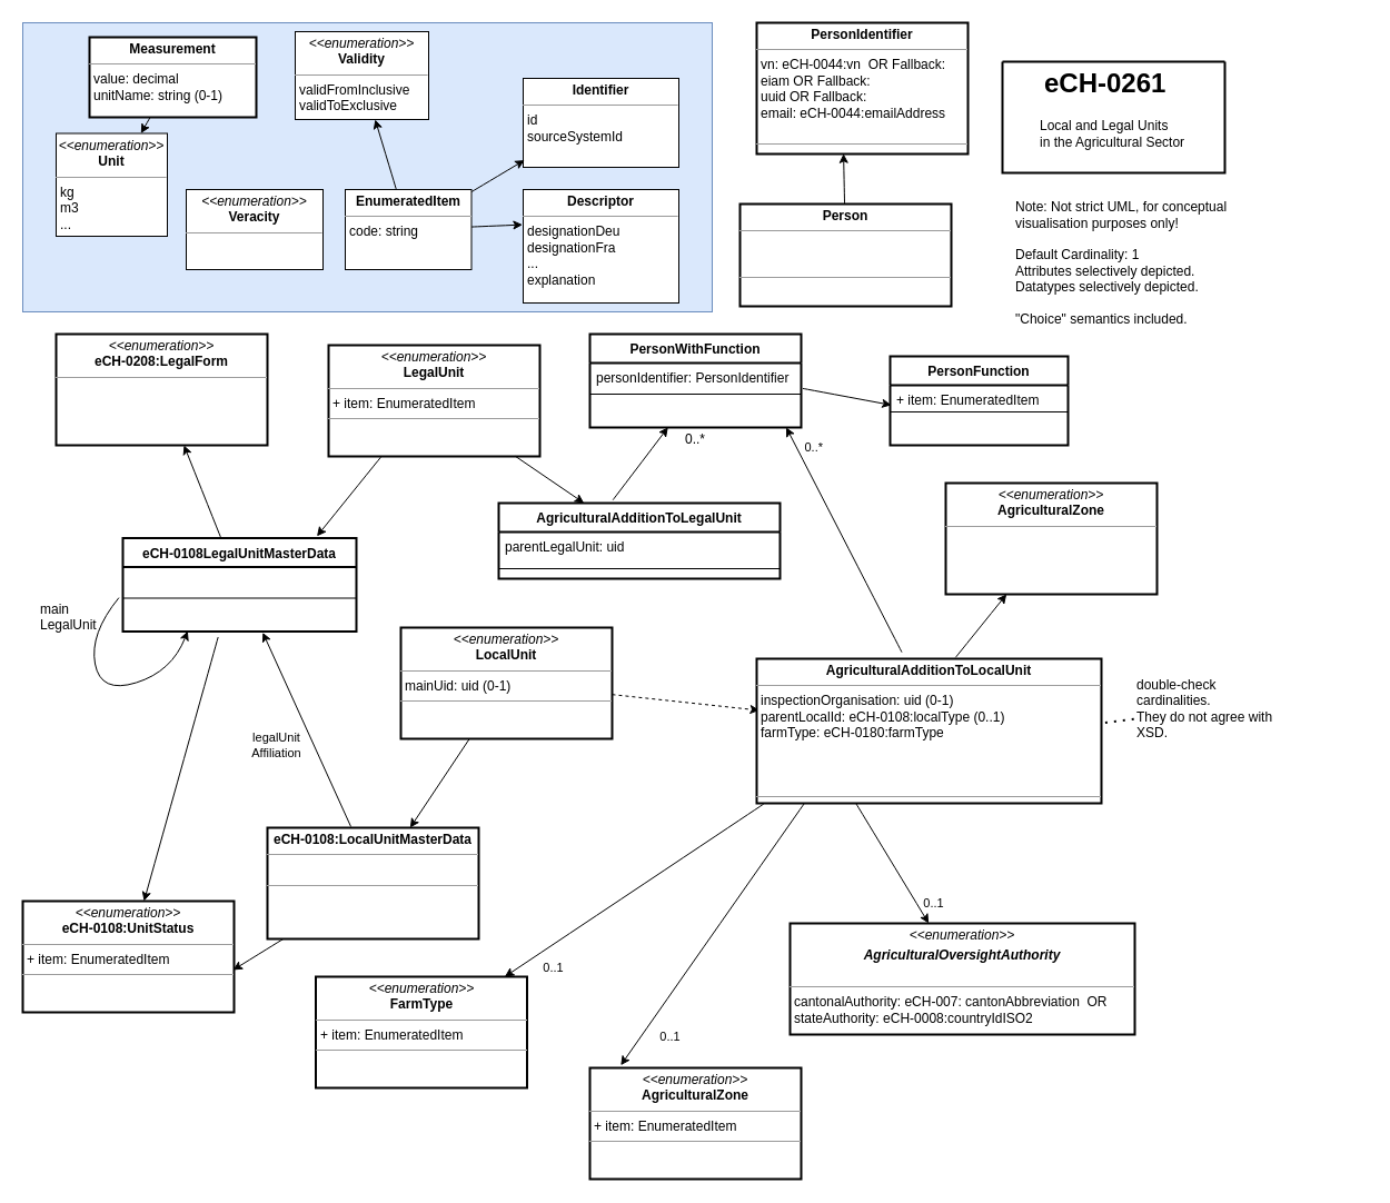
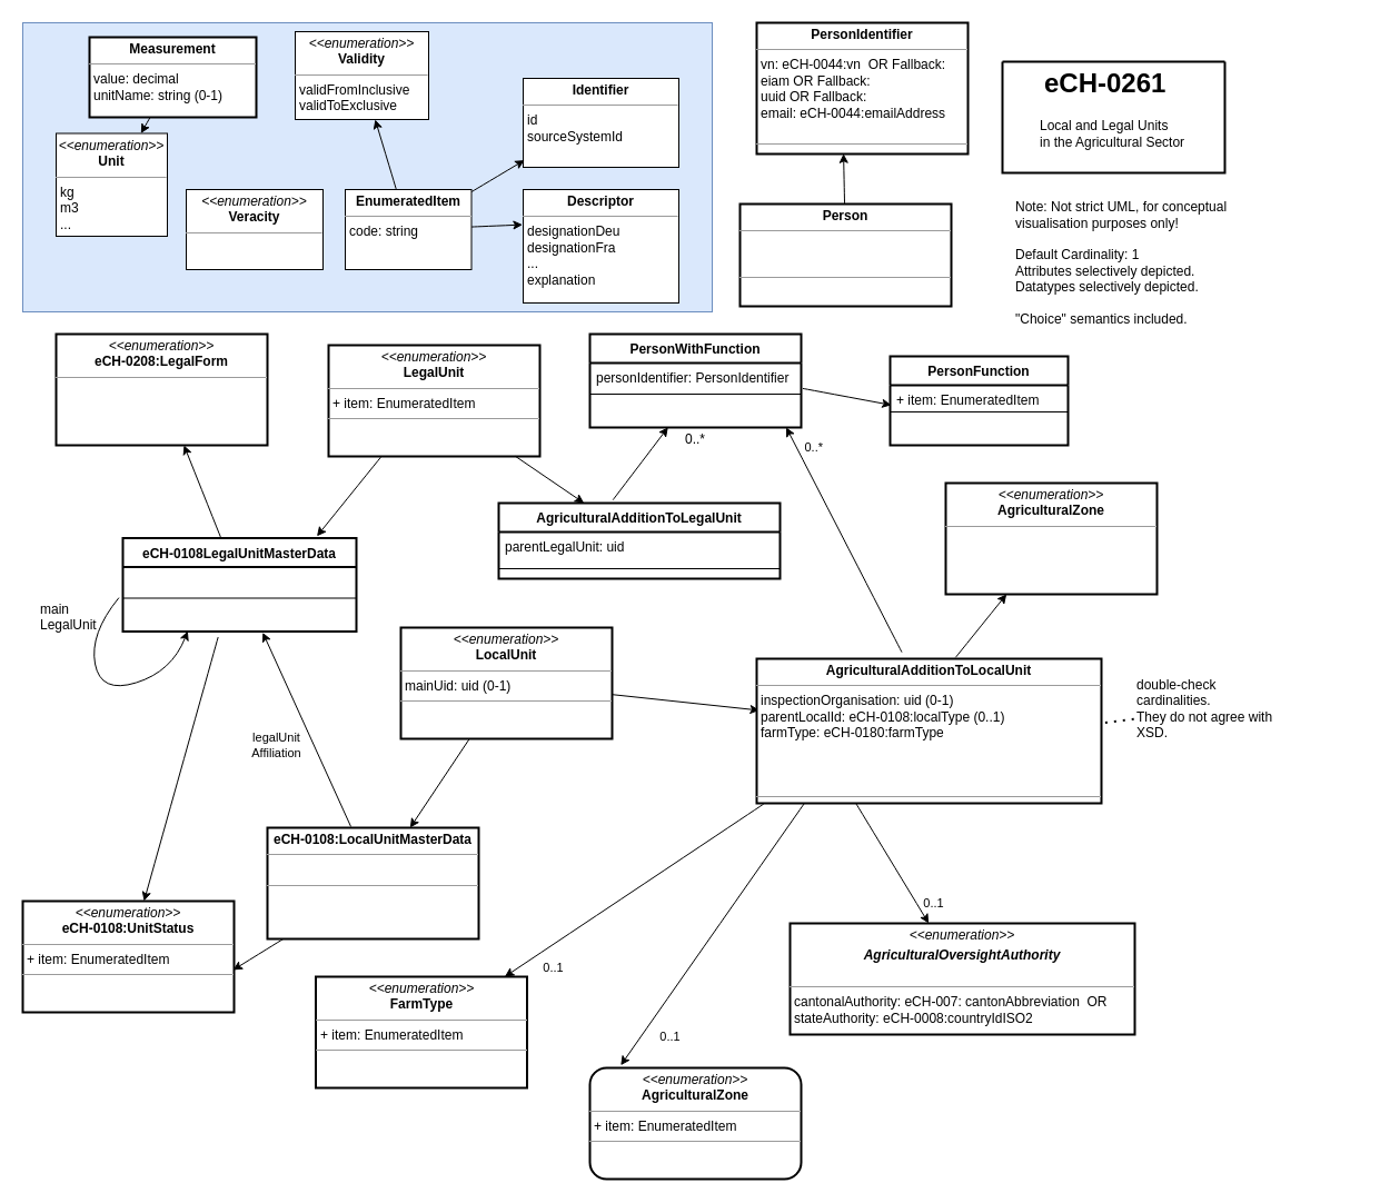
- <mxCell id="49" style="rounded=0;orthogonalLoop=1;jettySize=auto;html=1;entryX=0.008;entryY=0.357;entryDx=0;entryDy=0;entryPerimeter=0;dashed=1;" parent="1" source="51" target="53" edge="1"><mxGeometry relative="1" as="geometry"><mxPoint x="609.5" y="643.232" as="targetPoint" /></mxGeometry></mxCell>
+ <mxCell id="49" style="rounded=0;orthogonalLoop=1;jettySize=auto;html=1;entryX=0.008;entryY=0.357;entryDx=0;entryDy=0;entryPerimeter=0;" parent="1" source="51" target="53" edge="1"><mxGeometry relative="1" as="geometry"><mxPoint x="609.5" y="643.232" as="targetPoint" /></mxGeometry></mxCell>
- <mxCell id="25" value="&lt;p style=&quot;margin:0px;margin-top:4px;text-align:center;&quot;&gt;&lt;i&gt;&amp;lt;&amp;lt;enumeration&amp;gt;&amp;gt;&lt;/i&gt;&lt;br&gt;&lt;b&gt;AgriculturalZone&lt;/b&gt;&lt;/p&gt;&lt;hr size=&quot;1&quot;&gt;&lt;p style=&quot;margin:0px;margin-left:4px;&quot;&gt;+ item: EnumeratedItem&lt;br&gt;&lt;/p&gt;&lt;hr size=&quot;1&quot;&gt;&lt;p style=&quot;margin:0px;margin-left:4px;&quot;&gt;&lt;br&gt;&lt;/p&gt;" style="verticalAlign=top;align=left;overflow=fill;fontSize=12;fontFamily=Helvetica;html=1;sketch=0;strokeWidth=2;" parent="1" vertex="1"><mxGeometry x="530" y="960" width="190" height="100" as="geometry" /></mxCell>
+ <mxCell id="25" value="&lt;p style=&quot;margin:0px;margin-top:4px;text-align:center;&quot;&gt;&lt;i&gt;&amp;lt;&amp;lt;enumeration&amp;gt;&amp;gt;&lt;/i&gt;&lt;br&gt;&lt;b&gt;AgriculturalZone&lt;/b&gt;&lt;/p&gt;&lt;hr size=&quot;1&quot;&gt;&lt;p style=&quot;margin:0px;margin-left:4px;&quot;&gt;+ item: EnumeratedItem&lt;br&gt;&lt;/p&gt;&lt;hr size=&quot;1&quot;&gt;&lt;p style=&quot;margin:0px;margin-left:4px;&quot;&gt;&lt;br&gt;&lt;/p&gt;" style="verticalAlign=top;align=left;overflow=fill;fontSize=12;fontFamily=Helvetica;html=1;sketch=0;strokeWidth=2;rounded=1;" parent="1" vertex="1"><mxGeometry x="530" y="960" width="190" height="100" as="geometry" /></mxCell>
